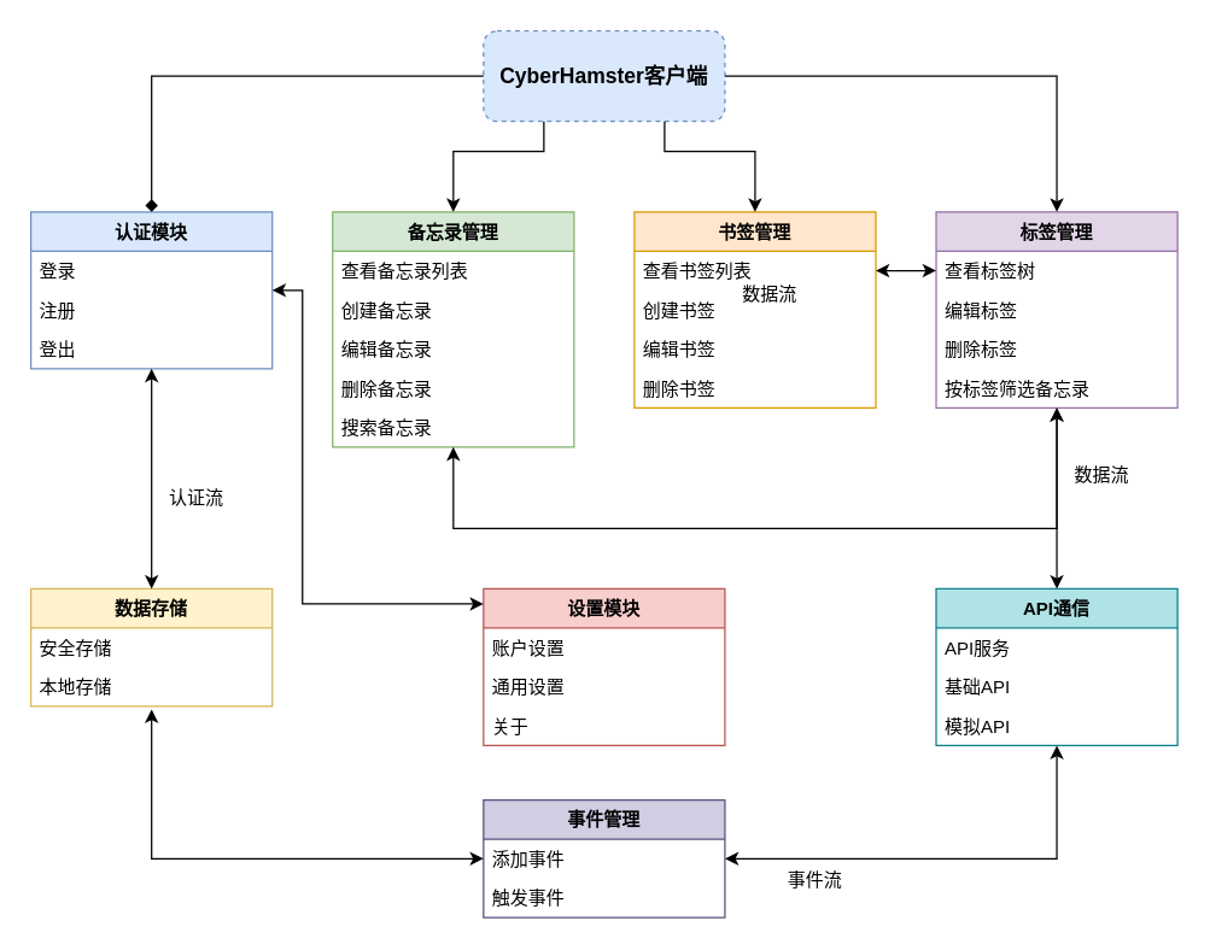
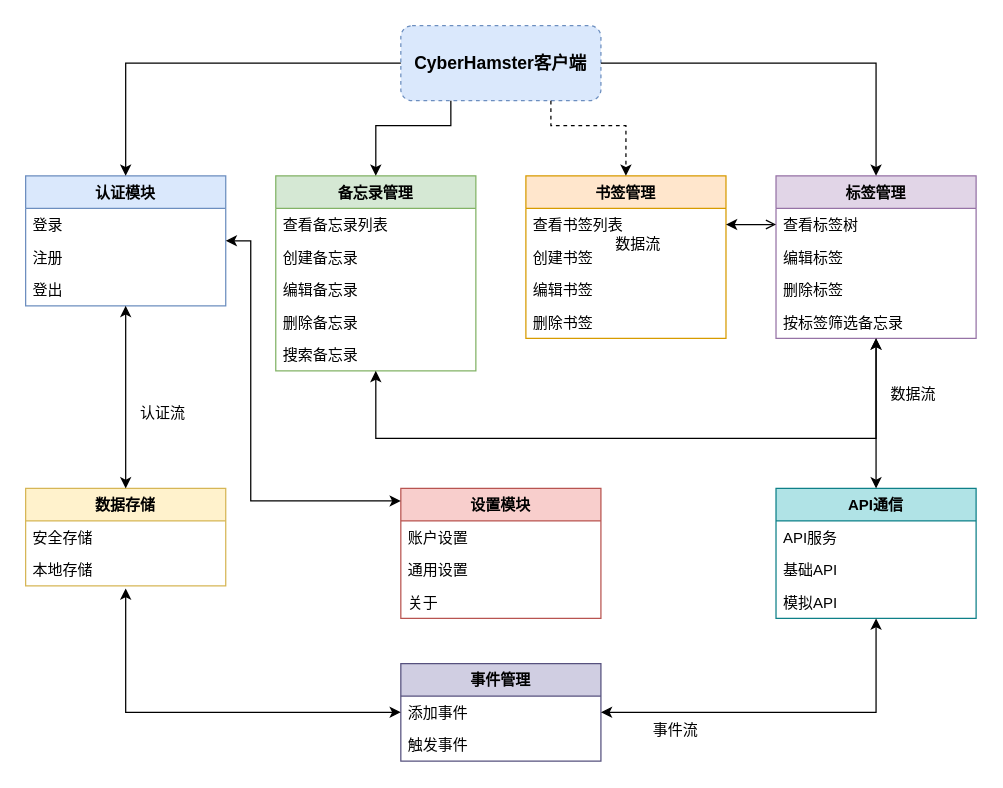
- <mxCell id="39" value="" style="endArrow=classic;html=1;rounded=0;exitX=0.75;exitY=1;exitDx=0;exitDy=0;entryX=0.5;entryY=0;entryDx=0;entryDy=0;" parent="1" source="2" target="13" edge="1"><mxGeometry width="50" height="50" relative="1" as="geometry"><mxPoint x="370" y="390" as="sourcePoint" /><mxPoint x="420" y="340" as="targetPoint" /><Array as="points"><mxPoint x="440" y="100" /><mxPoint x="500" y="100" /></Array></mxGeometry></mxCell>
+ <mxCell id="39" value="" style="endArrow=classic;html=1;rounded=0;exitX=0.75;exitY=1;exitDx=0;exitDy=0;entryX=0.5;entryY=0;entryDx=0;entryDy=0;dashed=1;" parent="1" source="2" target="13" edge="1"><mxGeometry width="50" height="50" relative="1" as="geometry"><mxPoint x="370" y="390" as="sourcePoint" /><mxPoint x="420" y="340" as="targetPoint" /><Array as="points"><mxPoint x="440" y="100" /><mxPoint x="500" y="100" /></Array></mxGeometry></mxCell>
- <mxCell id="37" value="" style="endArrow=diamond;html=1;rounded=0;exitX=0;exitY=0.5;exitDx=0;exitDy=0;entryX=0.5;entryY=0;entryDx=0;entryDy=0;" parent="1" source="2" target="3" edge="1"><mxGeometry width="50" height="50" relative="1" as="geometry"><mxPoint x="370" y="390" as="sourcePoint" /><mxPoint x="420" y="340" as="targetPoint" /><Array as="points"><mxPoint x="100" y="50" /></Array></mxGeometry></mxCell>
+ <mxCell id="37" value="" style="endArrow=classic;html=1;rounded=0;exitX=0;exitY=0.5;exitDx=0;exitDy=0;entryX=0.5;entryY=0;entryDx=0;entryDy=0;" parent="1" source="2" target="3" edge="1"><mxGeometry width="50" height="50" relative="1" as="geometry"><mxPoint x="370" y="390" as="sourcePoint" /><mxPoint x="420" y="340" as="targetPoint" /><Array as="points"><mxPoint x="100" y="50" /></Array></mxGeometry></mxCell>
- <mxCell id="42" value="" style="endArrow=classic;startArrow=classic;html=1;rounded=0;exitX=1;exitY=0.5;exitDx=0;exitDy=0;entryX=0;entryY=0.5;entryDx=0;entryDy=0;" parent="1" source="14" target="19" edge="1"><mxGeometry width="50" height="50" relative="1" as="geometry"><mxPoint x="370" y="390" as="sourcePoint" /><mxPoint x="420" y="340" as="targetPoint" /></mxGeometry></mxCell>
+ <mxCell id="42" value="" style="endArrow=open;startArrow=classic;html=1;rounded=0;exitX=1;exitY=0.5;exitDx=0;exitDy=0;entryX=0;entryY=0.5;entryDx=0;entryDy=0;" parent="1" source="14" target="19" edge="1"><mxGeometry width="50" height="50" relative="1" as="geometry"><mxPoint x="370" y="390" as="sourcePoint" /><mxPoint x="420" y="340" as="targetPoint" /></mxGeometry></mxCell>
